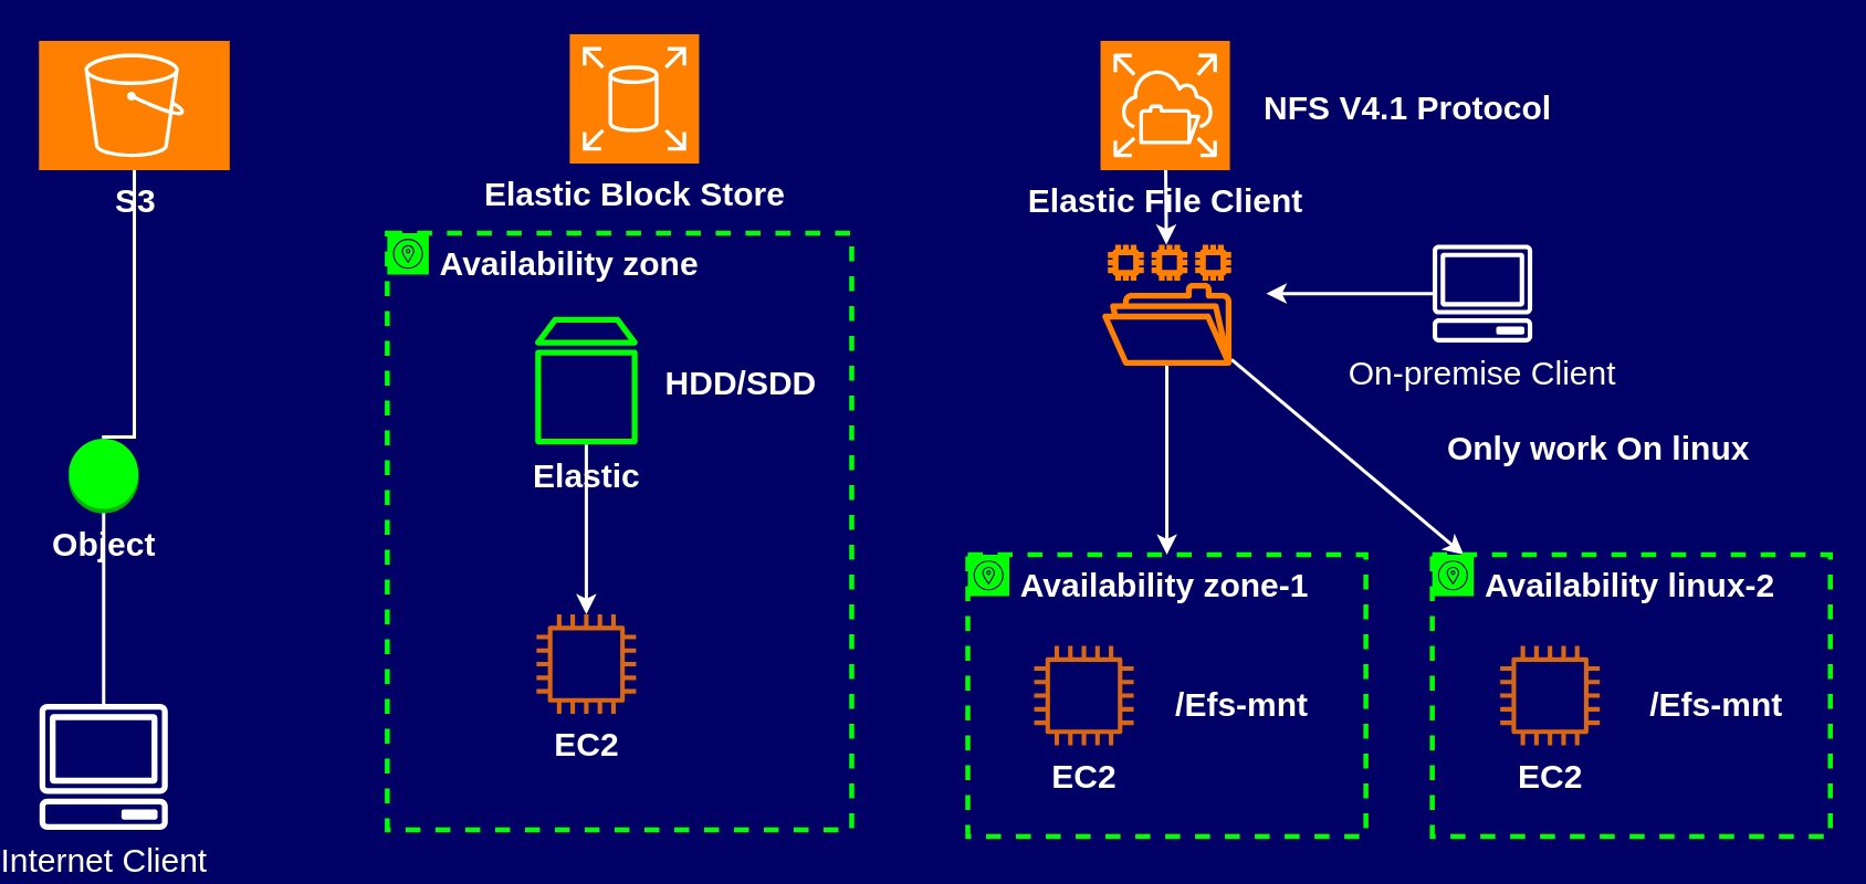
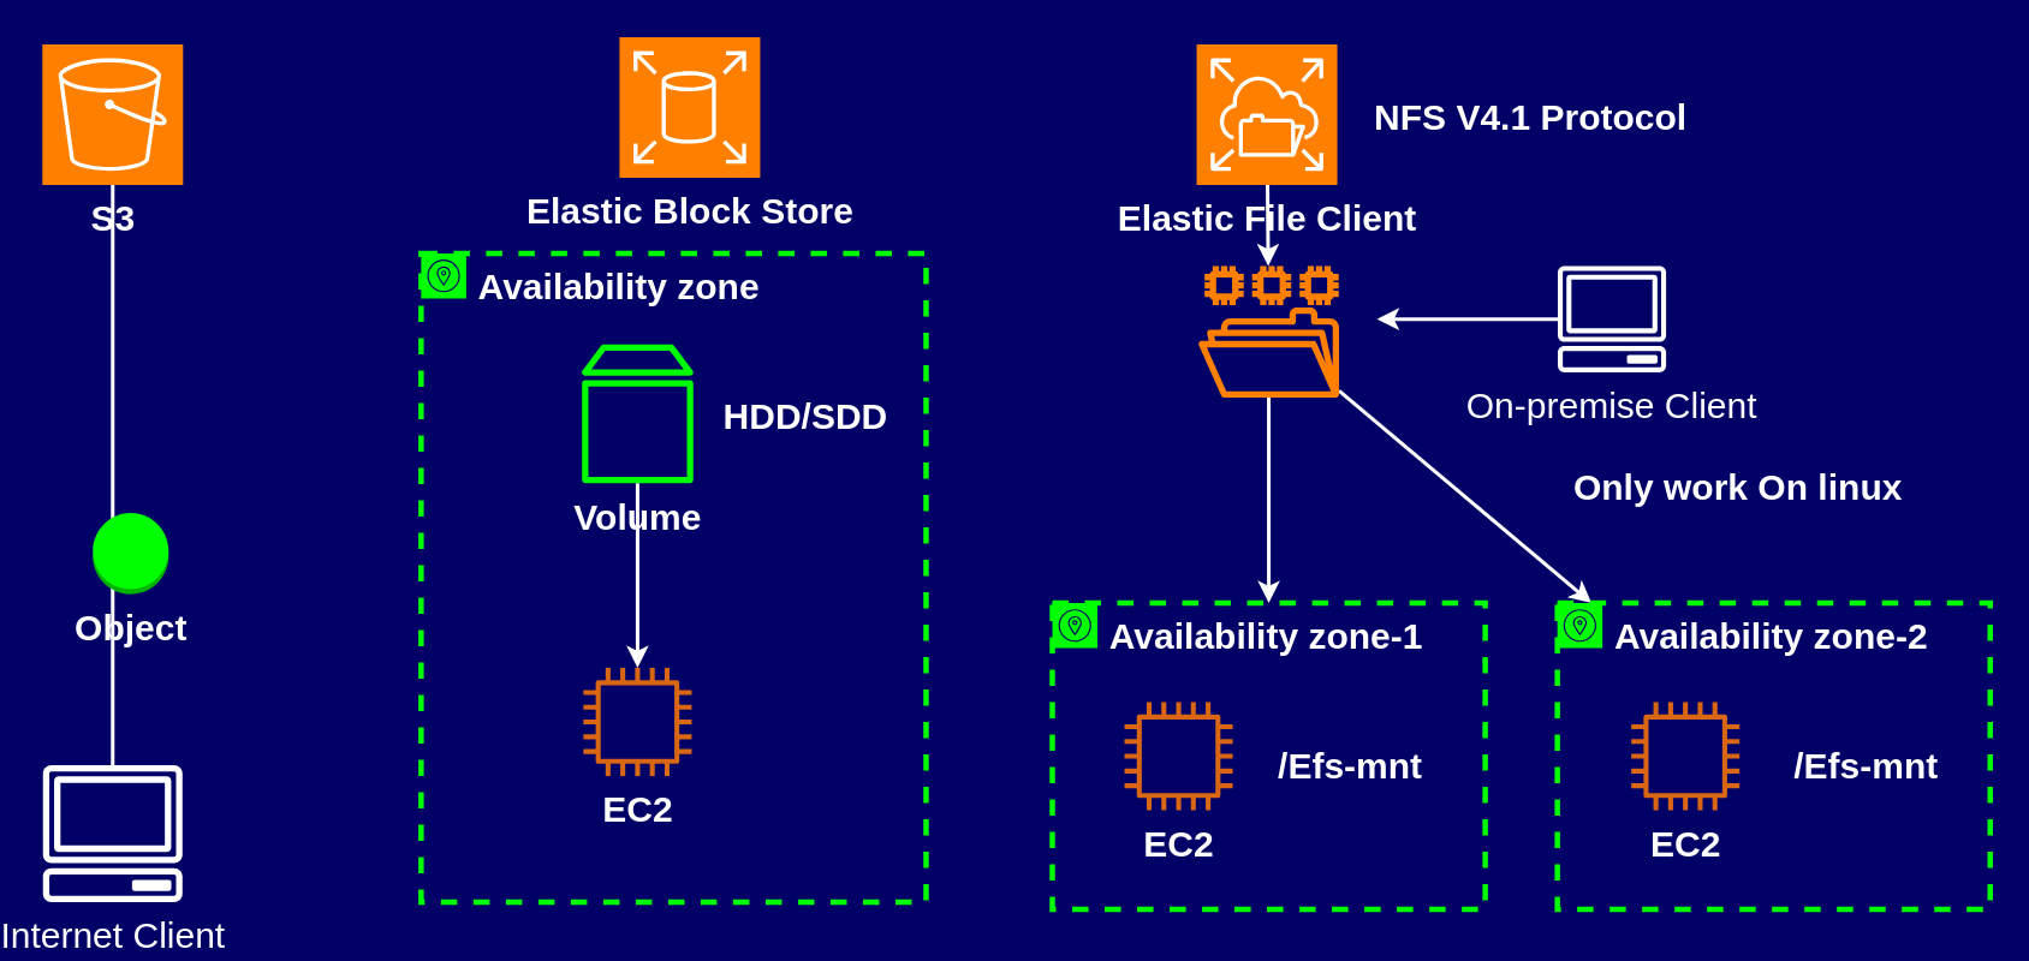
- <mxCell id="2" value="&lt;font style=&quot;font-size: 20px&quot; color=&quot;#ffffff&quot;&gt;&lt;b&gt;S3&lt;/b&gt;&lt;/font&gt;" style="outlineConnect=0;fontColor=#232F3E;gradientDirection=north;strokeColor=#ffffff;dashed=0;verticalLabelPosition=bottom;verticalAlign=top;align=center;html=1;fontSize=12;fontStyle=0;aspect=fixed;shape=mxgraph.aws4.resourceIcon;resIcon=mxgraph.aws4.s3;fillColor=#FF8000;" vertex="1" parent="1"><mxGeometry x="20" y="24" width="115" height="78" as="geometry" /></mxCell>
+ <mxCell id="2" value="&lt;font style=&quot;font-size: 20px&quot; color=&quot;#ffffff&quot;&gt;&lt;b&gt;S3&lt;/b&gt;&lt;/font&gt;" style="outlineConnect=0;fontColor=#232F3E;gradientDirection=north;strokeColor=#ffffff;dashed=0;verticalLabelPosition=bottom;verticalAlign=top;align=center;html=1;fontSize=12;fontStyle=0;aspect=fixed;shape=mxgraph.aws4.resourceIcon;resIcon=mxgraph.aws4.s3;fillColor=#FF8000;" vertex="1" parent="1"><mxGeometry x="20" y="24" width="78" height="78" as="geometry" /></mxCell>
- <mxCell id="11" value="&lt;b&gt;&lt;font style=&quot;font-size: 20px&quot; color=&quot;#ffffff&quot;&gt;Elastic&lt;/font&gt;&lt;/b&gt;" style="outlineConnect=0;fontColor=#232F3E;gradientColor=none;strokeColor=none;dashed=0;verticalLabelPosition=bottom;verticalAlign=top;align=center;html=1;fontSize=12;fontStyle=0;aspect=fixed;pointerEvents=1;shape=mxgraph.aws4.volume;fillColor=#00FF00;" vertex="1" parent="1"><mxGeometry x="319" y="190" width="62" height="78" as="geometry" /></mxCell>
+ <mxCell id="11" value="&lt;b&gt;&lt;font style=&quot;font-size: 20px&quot; color=&quot;#ffffff&quot;&gt;Volume&lt;/font&gt;&lt;/b&gt;" style="outlineConnect=0;fontColor=#232F3E;gradientColor=none;strokeColor=none;dashed=0;verticalLabelPosition=bottom;verticalAlign=top;align=center;html=1;fontSize=12;fontStyle=0;aspect=fixed;pointerEvents=1;shape=mxgraph.aws4.volume;fillColor=#00FF00;" vertex="1" parent="1"><mxGeometry x="319" y="190" width="62" height="78" as="geometry" /></mxCell>
- <mxCell id="8" value="&lt;font style=&quot;font-size: 20px&quot; color=&quot;#ffffff&quot;&gt;&lt;b&gt;Object&lt;/b&gt;&lt;/font&gt;" style="outlineConnect=0;dashed=0;verticalLabelPosition=bottom;verticalAlign=top;align=center;html=1;shape=mxgraph.aws3.object;gradientColor=none;fillColor=#00FF00;" vertex="1" parent="1"><mxGeometry x="38" y="264" width="42" height="45" as="geometry" /></mxCell>
+ <mxCell id="8" value="&lt;font style=&quot;font-size: 20px&quot; color=&quot;#ffffff&quot;&gt;&lt;b&gt;Object&lt;/b&gt;&lt;/font&gt;" style="outlineConnect=0;dashed=0;verticalLabelPosition=bottom;verticalAlign=top;align=center;html=1;shape=mxgraph.aws3.object;gradientColor=none;fillColor=#00FF00;" vertex="1" parent="1"><mxGeometry x="48" y="284" width="42" height="45" as="geometry" /></mxCell>
- <mxCell id="18" value="&lt;font color=&quot;#ffffff&quot; size=&quot;1&quot;&gt;&lt;b style=&quot;font-size: 20px&quot;&gt;Availability linux-2&lt;/b&gt;&lt;/font&gt;" style="outlineConnect=0;gradientColor=none;html=1;whiteSpace=wrap;fontSize=12;fontStyle=0;shape=mxgraph.aws4.group;grIcon=mxgraph.aws4.group_availability_zone;fillColor=none;verticalAlign=top;align=left;spacingLeft=30;fontColor=#545B64;dashed=1;strokeColor=#00FF00;strokeWidth=3;" vertex="1" parent="1"><mxGeometry x="860" y="334" width="240" height="170" as="geometry" /></mxCell>
+ <mxCell id="18" value="&lt;font color=&quot;#ffffff&quot; size=&quot;1&quot;&gt;&lt;b style=&quot;font-size: 20px&quot;&gt;Availability zone-2&lt;/b&gt;&lt;/font&gt;" style="outlineConnect=0;gradientColor=none;html=1;whiteSpace=wrap;fontSize=12;fontStyle=0;shape=mxgraph.aws4.group;grIcon=mxgraph.aws4.group_availability_zone;fillColor=none;verticalAlign=top;align=left;spacingLeft=30;fontColor=#545B64;dashed=1;strokeColor=#00FF00;strokeWidth=3;" vertex="1" parent="1"><mxGeometry x="860" y="334" width="240" height="170" as="geometry" /></mxCell>
